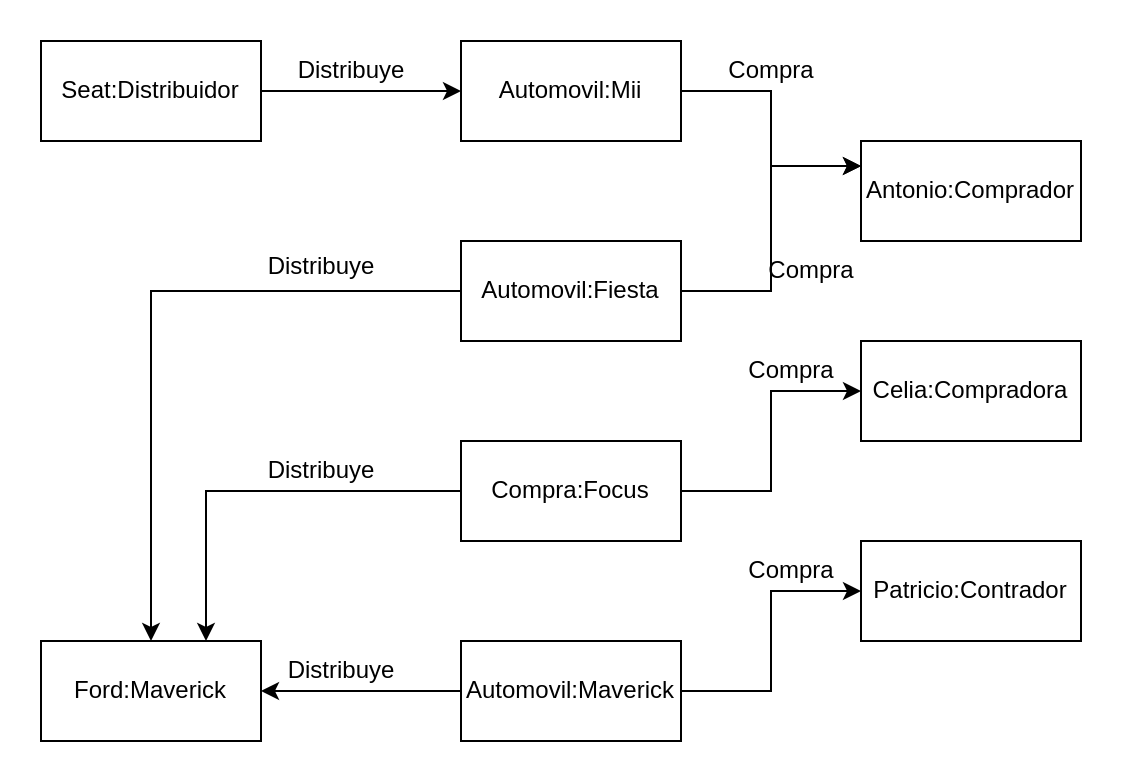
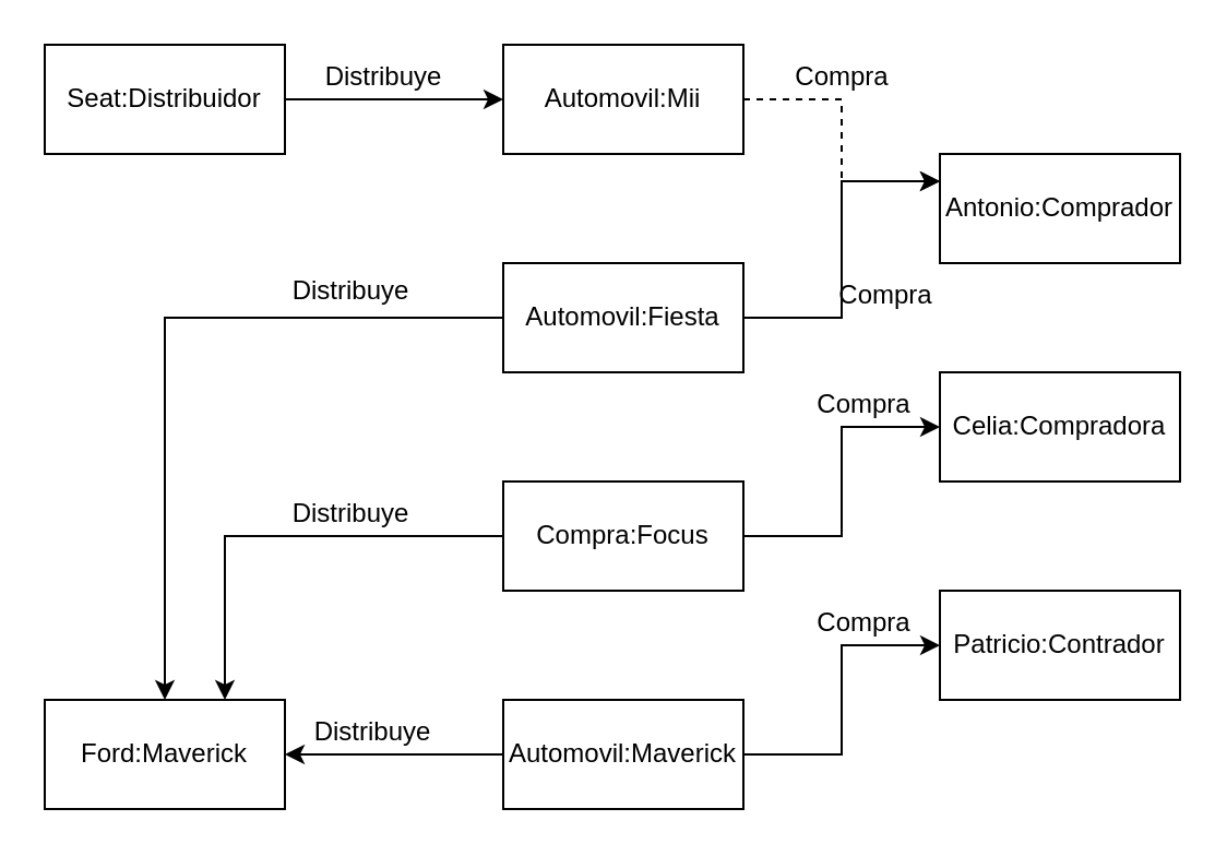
- <mxCell id="11" style="edgeStyle=orthogonalEdgeStyle;rounded=0;orthogonalLoop=1;jettySize=auto;html=1;entryX=0;entryY=0.25;entryDx=0;entryDy=0;" edge="1" parent="1" source="12" target="6"><mxGeometry relative="1" as="geometry" /></mxCell>
+ <mxCell id="11" style="edgeStyle=orthogonalEdgeStyle;rounded=0;orthogonalLoop=1;jettySize=auto;html=1;entryX=0;entryY=0.25;entryDx=0;entryDy=0;dashed=1;" edge="1" parent="1" source="12" target="6"><mxGeometry relative="1" as="geometry" /></mxCell>
